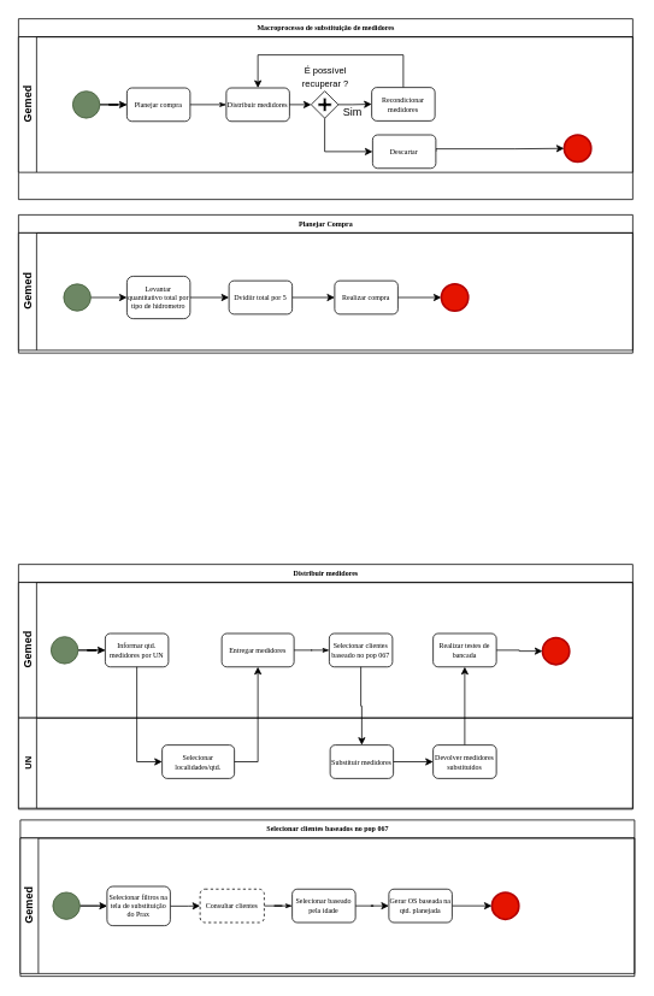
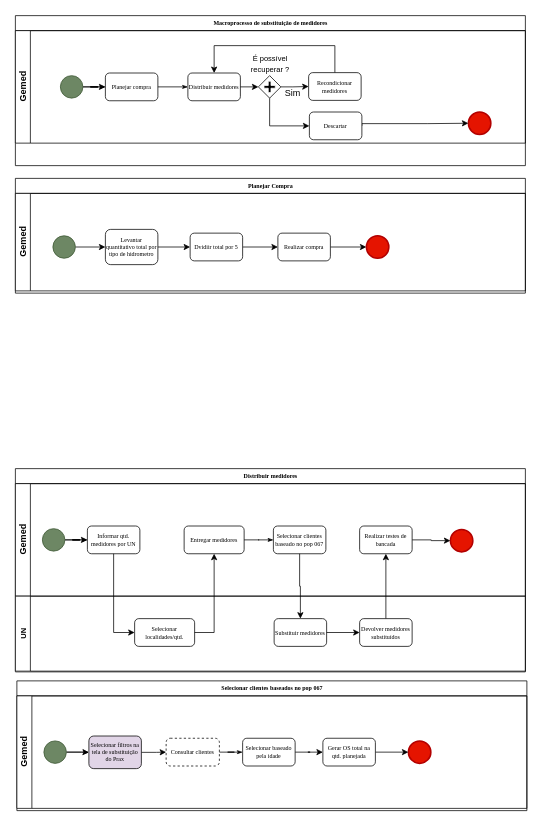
- <mxCell id="56" value="Selecionar filtros na tela de substituição do Prax" style="rounded=1;whiteSpace=wrap;html=1;shadow=0;labelBackgroundColor=none;strokeWidth=1;fontFamily=Verdana;fontSize=8;align=center;" parent="51" vertex="1"><mxGeometry x="96" y="53.5" width="70" height="43.5" as="geometry" /></mxCell>
+ <mxCell id="56" value="Selecionar filtros na tela de substituição do Prax" style="rounded=1;whiteSpace=wrap;html=1;shadow=0;labelBackgroundColor=none;strokeWidth=1;fontFamily=Verdana;fontSize=8;align=center;fillColor=#e1d5e7;" parent="51" vertex="1"><mxGeometry x="96" y="53.5" width="70" height="43.5" as="geometry" /></mxCell>
- <mxCell id="63" value="Gerar OS baseada na qtd. planejada" style="rounded=1;whiteSpace=wrap;html=1;shadow=0;labelBackgroundColor=none;strokeWidth=1;fontFamily=Verdana;fontSize=8;align=center;" parent="51" vertex="1"><mxGeometry x="408" y="56.5" width="70" height="37" as="geometry" /></mxCell>
+ <mxCell id="63" value="Gerar OS total na qtd. planejada" style="rounded=1;whiteSpace=wrap;html=1;shadow=0;labelBackgroundColor=none;strokeWidth=1;fontFamily=Verdana;fontSize=8;align=center;" parent="51" vertex="1"><mxGeometry x="408" y="56.5" width="70" height="37" as="geometry" /></mxCell>
